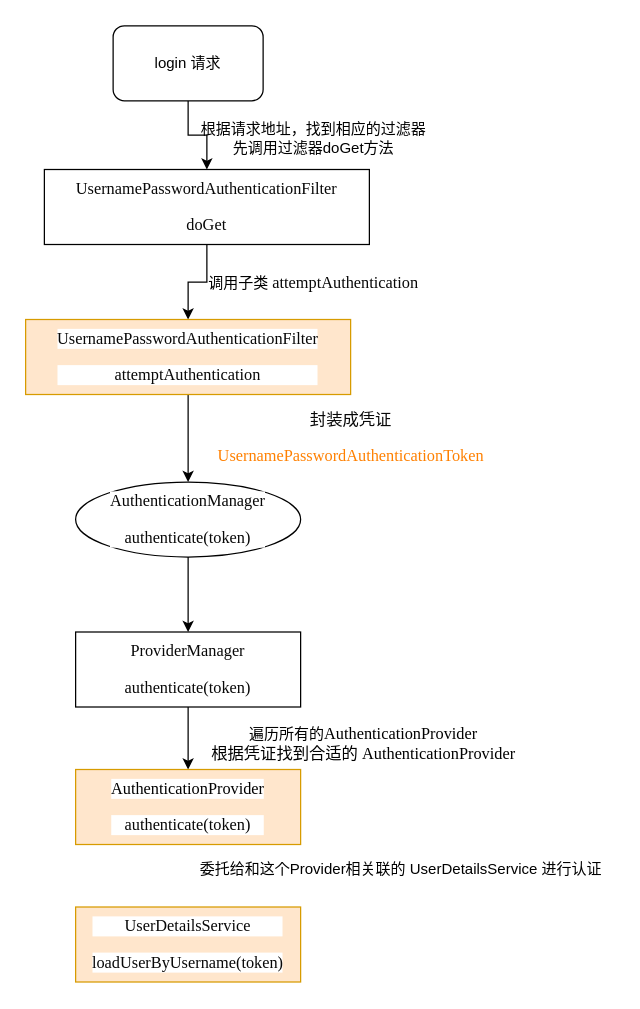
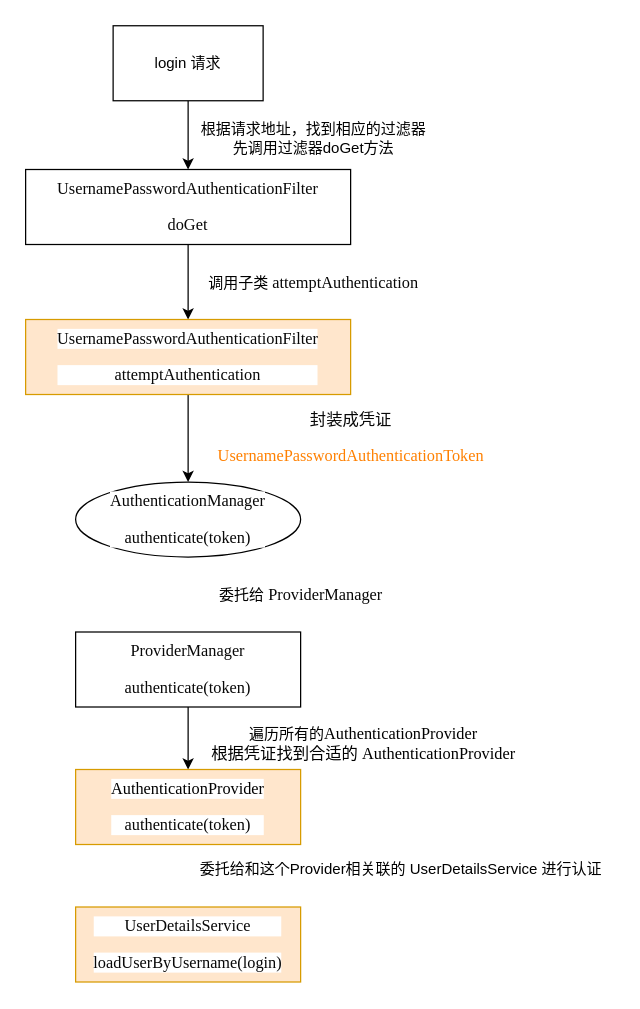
- <mxCell id="3" value="login 请求" style="whiteSpace=wrap;html=1;rounded=1;" parent="1" vertex="1"><mxGeometry x="90" y="20" width="120" height="60" as="geometry" /></mxCell>
+ <mxCell id="3" value="login 请求" style="rounded=0;whiteSpace=wrap;html=1;" parent="1" vertex="1"><mxGeometry x="90" y="20" width="120" height="60" as="geometry" /></mxCell>
- <mxCell id="5" value="&lt;pre style=&quot;background-color:#ffffff;color:#080808;font-family:'JetBrains Mono';font-size:9.8pt;&quot;&gt;&lt;pre style=&quot;font-size: 9.8pt; font-family: &amp;quot;JetBrains Mono&amp;quot;;&quot;&gt;UsernamePasswordAuthenticationFilter&lt;/pre&gt;&lt;/pre&gt;&lt;pre style=&quot;background-color:#ffffff;color:#080808;font-family:'JetBrains Mono';font-size:9.8pt;&quot;&gt;doGet&lt;/pre&gt;" style="rounded=0;whiteSpace=wrap;html=1;" parent="1" vertex="1"><mxGeometry x="35" y="135" width="260" height="60" as="geometry" /></mxCell>
+ <mxCell id="5" value="&lt;pre style=&quot;background-color:#ffffff;color:#080808;font-family:'JetBrains Mono';font-size:9.8pt;&quot;&gt;&lt;pre style=&quot;font-size: 9.8pt; font-family: &amp;quot;JetBrains Mono&amp;quot;;&quot;&gt;UsernamePasswordAuthenticationFilter&lt;/pre&gt;&lt;/pre&gt;&lt;pre style=&quot;background-color:#ffffff;color:#080808;font-family:'JetBrains Mono';font-size:9.8pt;&quot;&gt;doGet&lt;/pre&gt;" style="rounded=0;whiteSpace=wrap;html=1;" parent="1" vertex="1"><mxGeometry x="20" y="135" width="260" height="60" as="geometry" /></mxCell>
- <mxCell id="8" value="" style="edgeStyle=orthogonalEdgeStyle;rounded=0;orthogonalLoop=1;jettySize=auto;html=1;" parent="1" source="9" target="14" edge="1"><mxGeometry relative="1" as="geometry" /></mxCell>
+ <mxCell id="15" value="委托给&amp;nbsp;&lt;span style=&quot;background-color: rgb(255, 255, 255); color: rgb(8, 8, 8); font-family: &amp;quot;JetBrains Mono&amp;quot;; font-size: 9.8pt;&quot;&gt;ProviderManager&lt;/span&gt;" style="text;html=1;align=center;verticalAlign=middle;resizable=0;points=[];autosize=1;strokeColor=none;fillColor=none;" parent="1" vertex="1"><mxGeometry x="160" y="465" width="160" height="20" as="geometry" /></mxCell>
- <mxCell id="18" value="&lt;pre style=&quot;background-color:#ffffff;color:#080808;font-family:'JetBrains Mono';font-size:9.8pt;&quot;&gt;&lt;pre style=&quot;font-family: &amp;quot;JetBrains Mono&amp;quot;; font-size: 9.8pt;&quot;&gt;UserDetailsService&lt;/pre&gt;&lt;/pre&gt;&lt;pre style=&quot;background-color:#ffffff;color:#080808;font-family:'JetBrains Mono';font-size:9.8pt;&quot;&gt;&lt;pre style=&quot;font-family: &amp;quot;JetBrains Mono&amp;quot;; font-size: 9.8pt;&quot;&gt;&lt;span style=&quot;font-size: 9.8pt;&quot;&gt;loadUserByUsername&lt;/span&gt;(token)&lt;/pre&gt;&lt;/pre&gt;" style="rounded=0;whiteSpace=wrap;html=1;fillColor=#ffe6cc;strokeColor=#d79b00;" parent="1" vertex="1"><mxGeometry x="60" y="725" width="180" height="60" as="geometry" /></mxCell>
+ <mxCell id="18" value="&lt;pre style=&quot;background-color:#ffffff;color:#080808;font-family:'JetBrains Mono';font-size:9.8pt;&quot;&gt;&lt;pre style=&quot;font-family: &amp;quot;JetBrains Mono&amp;quot;; font-size: 9.8pt;&quot;&gt;UserDetailsService&lt;/pre&gt;&lt;/pre&gt;&lt;pre style=&quot;background-color:#ffffff;color:#080808;font-family:'JetBrains Mono';font-size:9.8pt;&quot;&gt;&lt;pre style=&quot;font-family: &amp;quot;JetBrains Mono&amp;quot;; font-size: 9.8pt;&quot;&gt;&lt;span style=&quot;font-size: 9.8pt;&quot;&gt;loadUserByUsername&lt;/span&gt;(login)&lt;/pre&gt;&lt;/pre&gt;" style="rounded=0;whiteSpace=wrap;html=1;fillColor=#ffe6cc;strokeColor=#d79b00;" parent="1" vertex="1"><mxGeometry x="60" y="725" width="180" height="60" as="geometry" /></mxCell>
